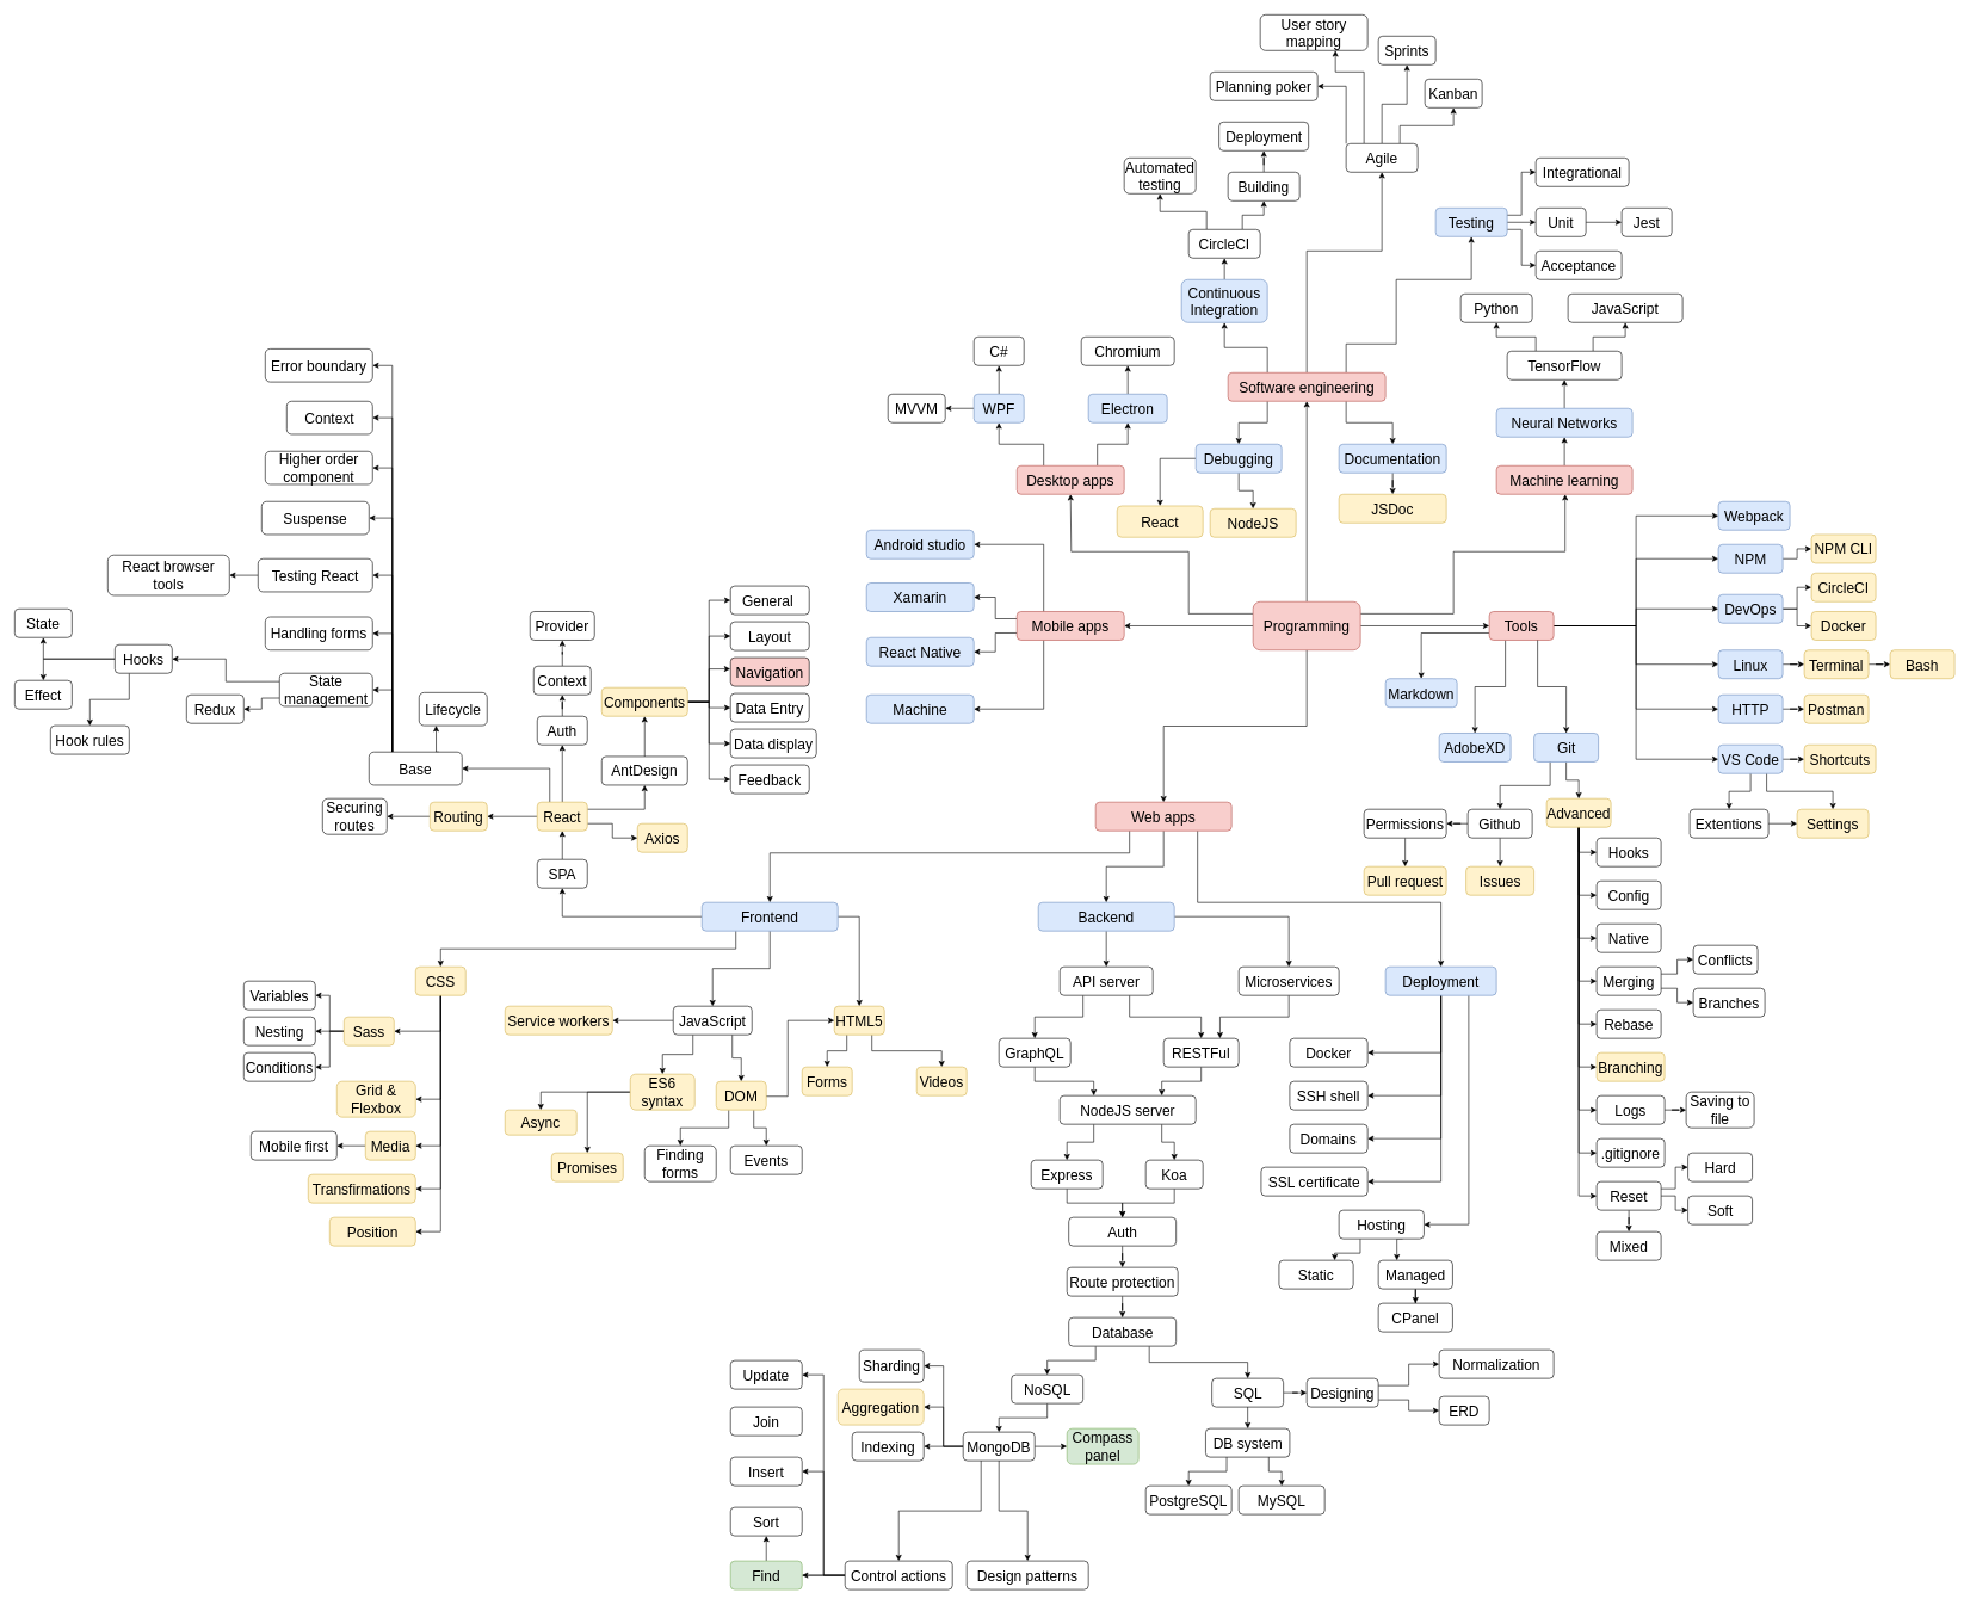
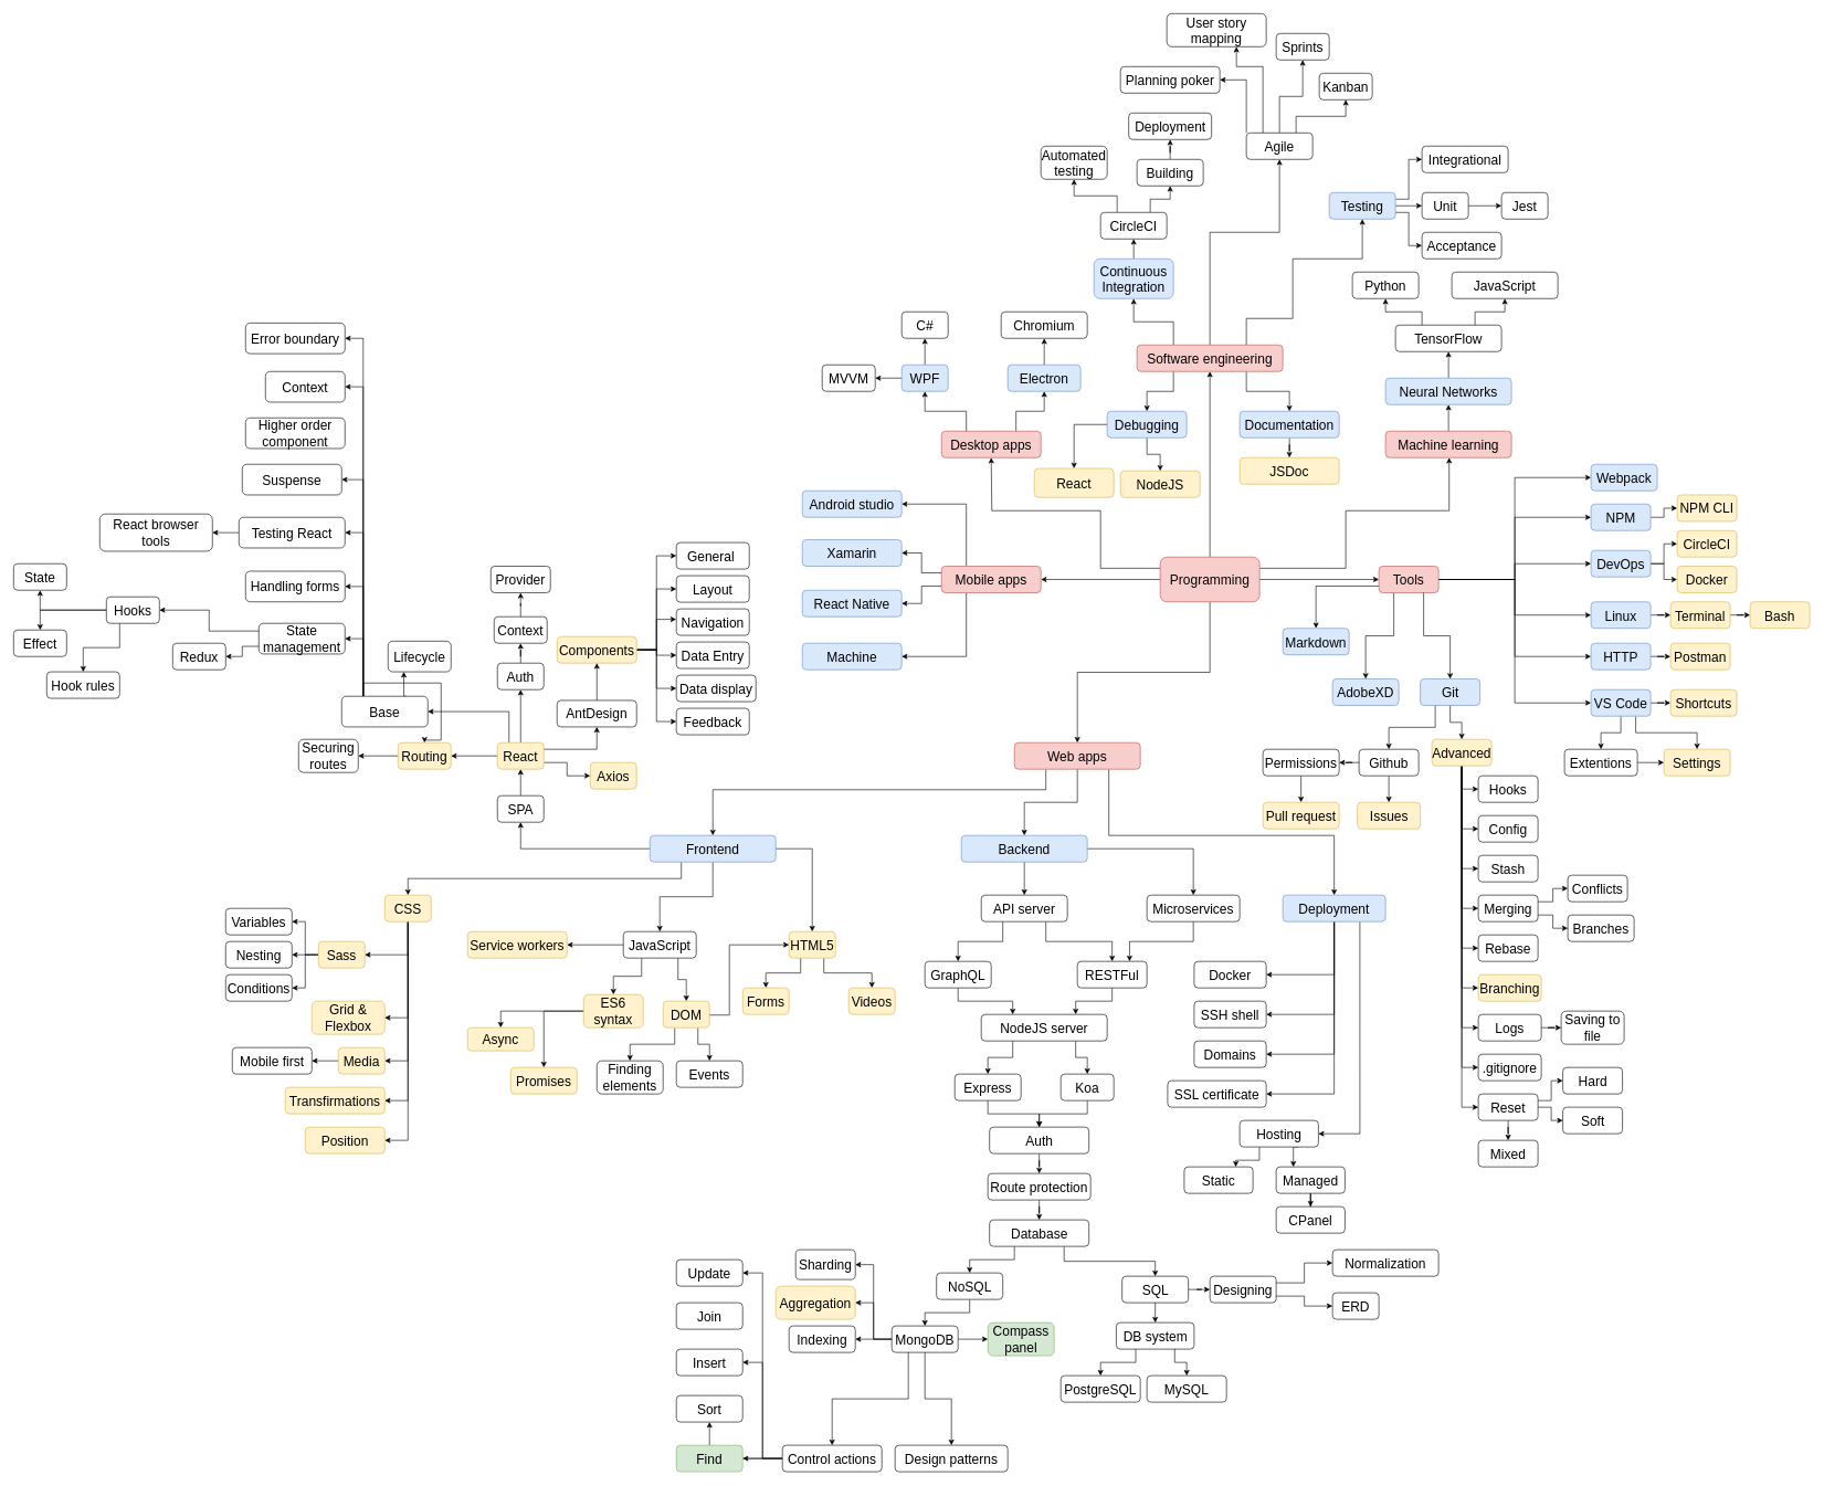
- <mxCell id="308" style="edgeStyle=orthogonalEdgeStyle;rounded=0;orthogonalLoop=1;jettySize=auto;html=1;exitX=0.25;exitY=0;exitDx=0;exitDy=0;entryX=1;entryY=0.5;entryDx=0;entryDy=0;" parent="1" source="311" target="317" edge="1"><mxGeometry relative="1" as="geometry" /></mxCell>
+ <mxCell id="308" style="edgeStyle=orthogonalEdgeStyle;rounded=0;orthogonalLoop=1;jettySize=auto;html=1;exitX=0.25;exitY=0;exitDx=0;exitDy=0;" parent="1" source="311" target="292" edge="1"><mxGeometry relative="1" as="geometry" /></mxCell>
- <mxCell id="338" value="&lt;font style=&quot;font-size: 20px&quot;&gt;Navigation&lt;/font&gt;" style="rounded=1;whiteSpace=wrap;html=1;fillColor=#f8cecc;" parent="1" vertex="1"><mxGeometry x="1020" y="918.11" width="110" height="40" as="geometry" /></mxCell>
+ <mxCell id="338" value="&lt;font style=&quot;font-size: 20px&quot;&gt;Navigation&lt;/font&gt;" style="rounded=1;whiteSpace=wrap;html=1;" parent="1" vertex="1"><mxGeometry x="1020" y="918.11" width="110" height="40" as="geometry" /></mxCell>
- <mxCell id="125" value="&lt;font style=&quot;font-size: 20px&quot;&gt;Native&lt;/font&gt;" style="rounded=1;whiteSpace=wrap;html=1;" parent="1" vertex="1"><mxGeometry x="2230" y="1290" width="90" height="40" as="geometry" /></mxCell>
+ <mxCell id="125" value="&lt;font style=&quot;font-size: 20px&quot;&gt;Stash&lt;/font&gt;" style="rounded=1;whiteSpace=wrap;html=1;" parent="1" vertex="1"><mxGeometry x="2230" y="1290" width="90" height="40" as="geometry" /></mxCell>
- <mxCell id="196" value="&lt;font style=&quot;font-size: 20px&quot;&gt;HTML5&lt;/font&gt;" style="rounded=1;whiteSpace=wrap;html=1;fillColor=#fff2cc;strokeColor=#d6b656;" parent="1" vertex="1"><mxGeometry x="1165" y="1405" width="70" height="40" as="geometry" /></mxCell>
+ <mxCell id="196" value="&lt;font style=&quot;font-size: 20px&quot;&gt;HTML5&lt;/font&gt;" style="rounded=1;whiteSpace=wrap;html=1;fillColor=#fff2cc;strokeColor=#d6b656;" parent="1" vertex="1"><mxGeometry x="1190" y="1405" width="70" height="40" as="geometry" /></mxCell>
- <mxCell id="235" value="&lt;font style=&quot;font-size: 20px&quot;&gt;Finding forms&lt;/font&gt;" style="rounded=1;whiteSpace=wrap;html=1;" parent="1" vertex="1"><mxGeometry x="900" y="1600" width="100" height="50" as="geometry" /></mxCell>
+ <mxCell id="235" value="&lt;font style=&quot;font-size: 20px&quot;&gt;Finding elements&lt;/font&gt;" style="rounded=1;whiteSpace=wrap;html=1;" parent="1" vertex="1"><mxGeometry x="900" y="1600" width="100" height="50" as="geometry" /></mxCell>
